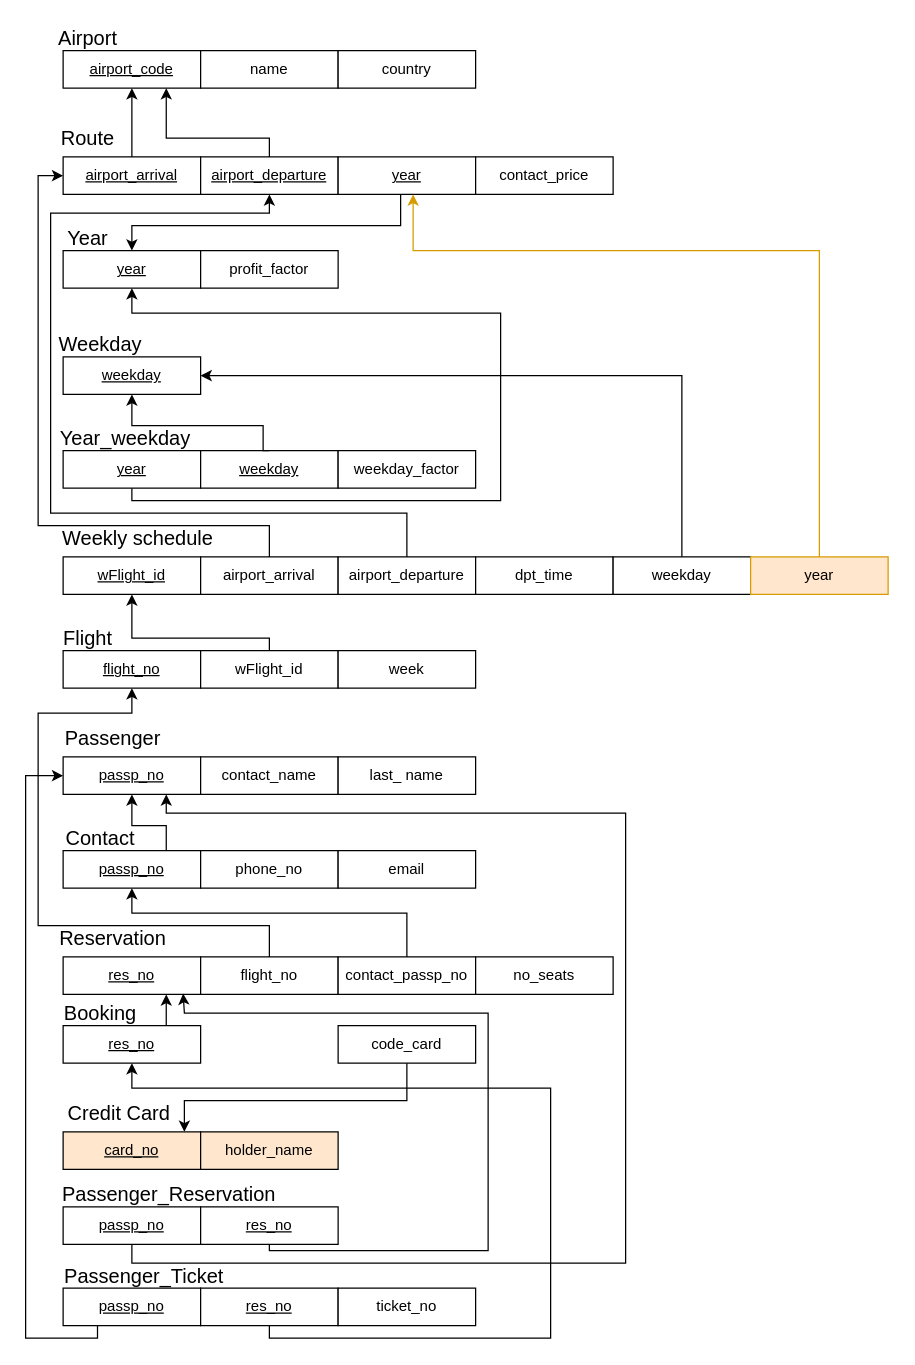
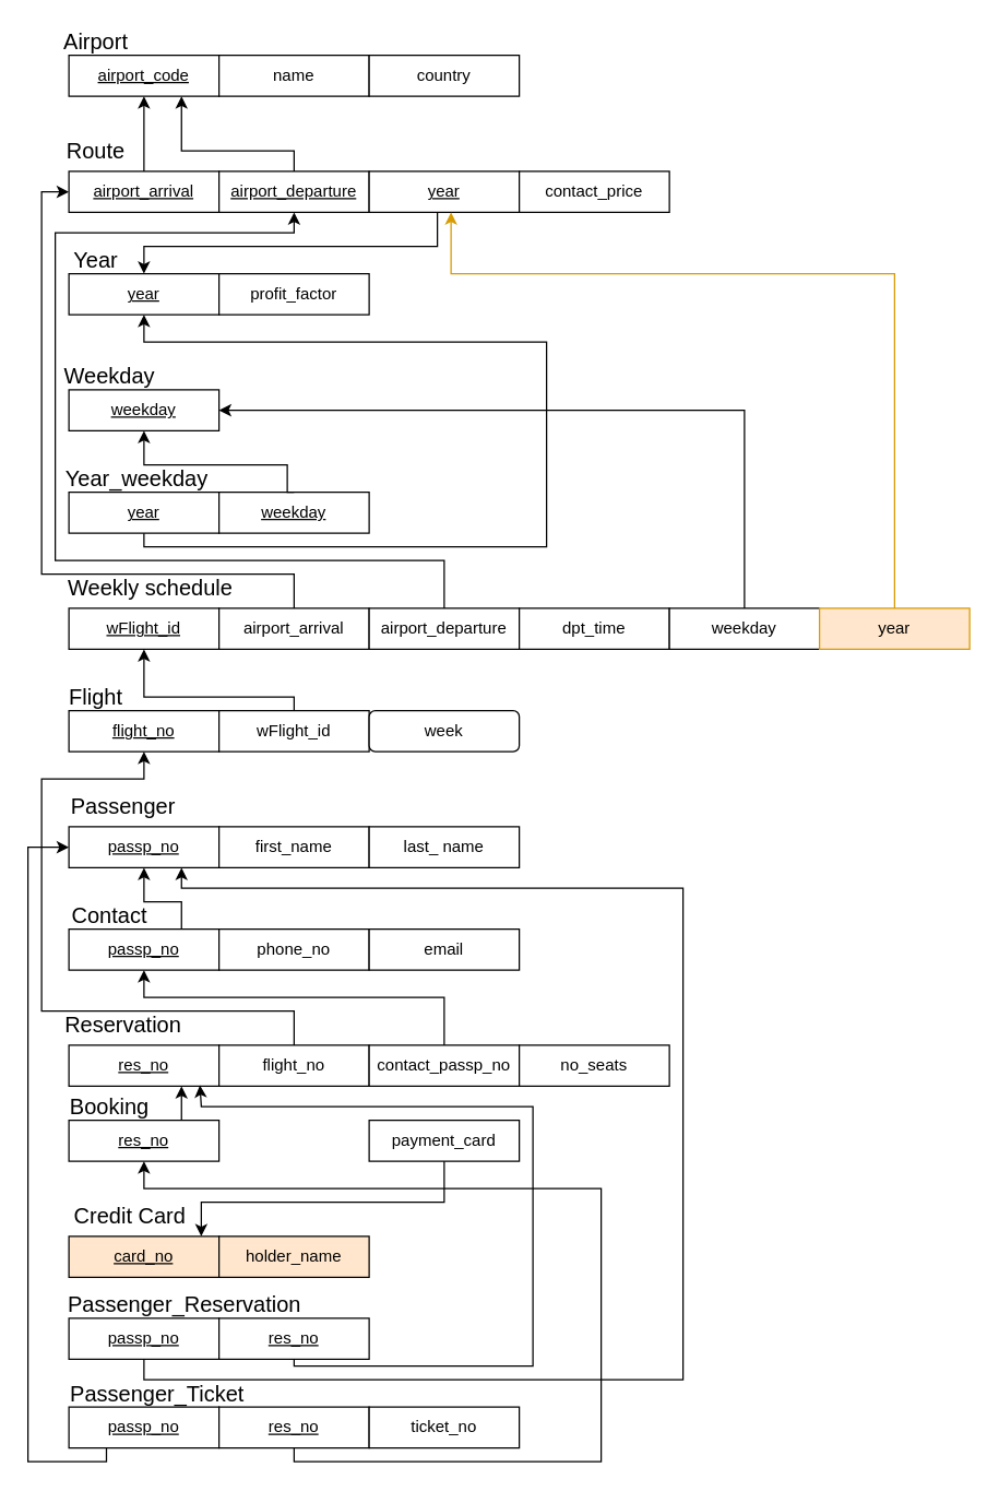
- <mxCell id="22" value="weekday_factor" style="rounded=0;whiteSpace=wrap;html=1;" parent="1" vertex="1"><mxGeometry x="270" y="360" width="110" height="30" as="geometry" /></mxCell>
- <mxCell id="31" value="week" style="rounded=0;whiteSpace=wrap;html=1;" parent="1" vertex="1"><mxGeometry x="270" y="520" width="110" height="30" as="geometry" /></mxCell>
+ <mxCell id="31" value="week" style="whiteSpace=wrap;html=1;rounded=1;" parent="1" vertex="1"><mxGeometry x="270" y="520" width="110" height="30" as="geometry" /></mxCell>
- <mxCell id="25" value="contact_name" style="rounded=0;whiteSpace=wrap;html=1;" parent="1" vertex="1"><mxGeometry x="160" y="605" width="110" height="30" as="geometry" /></mxCell>
+ <mxCell id="25" value="first_name" style="rounded=0;whiteSpace=wrap;html=1;" parent="1" vertex="1"><mxGeometry x="160" y="605" width="110" height="30" as="geometry" /></mxCell>
- <mxCell id="46" value="code_card" style="rounded=0;whiteSpace=wrap;html=1;" parent="1" vertex="1"><mxGeometry x="270" y="820" width="110" height="30" as="geometry" /></mxCell>
+ <mxCell id="46" value="payment_card" style="rounded=0;whiteSpace=wrap;html=1;" parent="1" vertex="1"><mxGeometry x="270" y="820" width="110" height="30" as="geometry" /></mxCell>
